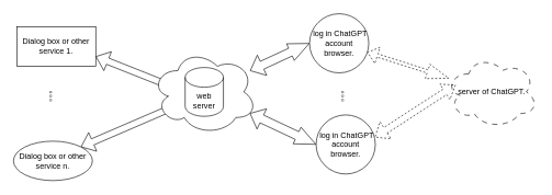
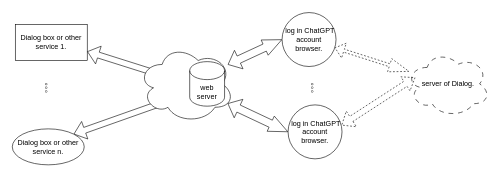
- <mxCell id="12" value="web server" style="shape=cylinder3;whiteSpace=wrap;html=1;boundedLbl=1;backgroundOutline=1;size=15;" parent="10" vertex="1"><mxGeometry x="50.909" y="27.857" width="58.182" height="74.286" as="geometry" /></mxCell>
+ <mxCell id="12" value="web server" style="shape=cylinder3;whiteSpace=wrap;html=1;boundedLbl=1;backgroundOutline=1;size=15;" parent="10" vertex="1"><mxGeometry x="85.909" y="27.857" width="58.182" height="74.286" as="geometry" /></mxCell>
- <mxCell id="5" value="server of ChatGPT." style="ellipse;shape=cloud;whiteSpace=wrap;html=1;dashed=1;dashPattern=8 8;" parent="1" vertex="1"><mxGeometry x="677" y="84" width="140" height="110" as="geometry" /></mxCell>
+ <mxCell id="5" value="server of Dialog." style="ellipse;shape=cloud;whiteSpace=wrap;html=1;dashed=1;dashPattern=8 8;" parent="1" vertex="1"><mxGeometry x="677" y="84" width="140" height="110" as="geometry" /></mxCell>
